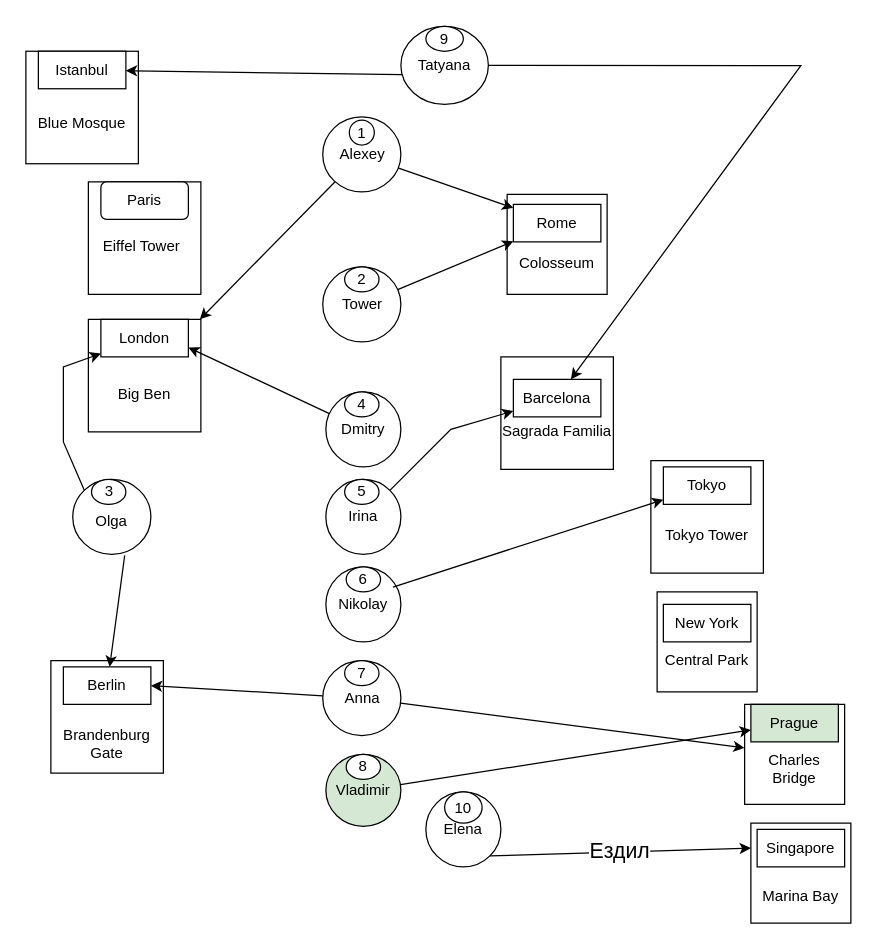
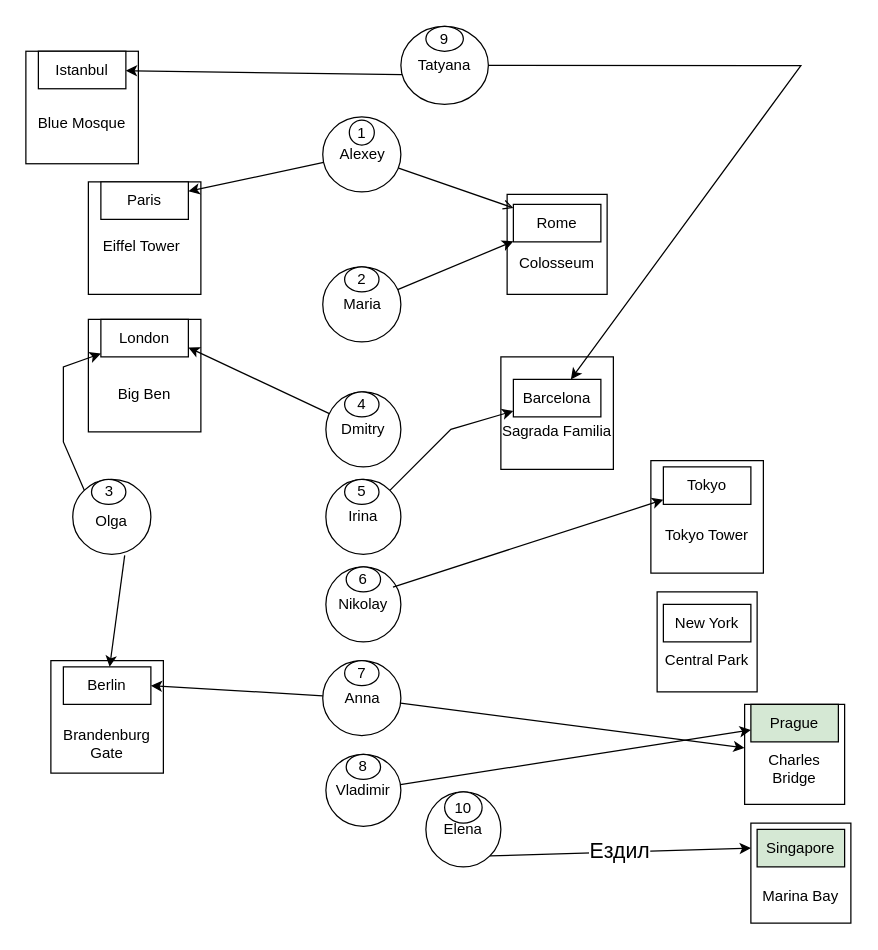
- <mxCell id="31" value="Paris" style="whiteSpace=wrap;html=1;rounded=1;" vertex="1" parent="1"><mxGeometry x="80" y="145" width="70" height="30" as="geometry" /></mxCell>
+ <mxCell id="31" value="Paris" style="rounded=0;whiteSpace=wrap;html=1;" vertex="1" parent="1"><mxGeometry x="80" y="145" width="70" height="30" as="geometry" /></mxCell>
- <mxCell id="52" value="" style="endArrow=classic;html=1;rounded=0;exitX=0.971;exitY=0.684;exitDx=0;exitDy=0;exitPerimeter=0;" edge="1" parent="1" source="2" target="40"><mxGeometry width="50" height="50" relative="1" as="geometry"><mxPoint x="690" y="373" as="sourcePoint" /><mxPoint x="740" y="323" as="targetPoint" /></mxGeometry></mxCell>
+ <mxCell id="52" value="" style="endArrow=open;html=1;rounded=0;exitX=0.971;exitY=0.684;exitDx=0;exitDy=0;exitPerimeter=0;" edge="1" parent="1" source="2" target="40"><mxGeometry width="50" height="50" relative="1" as="geometry"><mxPoint x="690" y="373" as="sourcePoint" /><mxPoint x="740" y="323" as="targetPoint" /></mxGeometry></mxCell>
- <mxCell id="42" value="" style="endArrow=classic;html=1;rounded=0;" edge="1" parent="1" source="2" target="28"><mxGeometry width="50" height="50" relative="1" as="geometry"><mxPoint x="690" y="393" as="sourcePoint" /><mxPoint x="740" y="343" as="targetPoint" /></mxGeometry></mxCell>
+ <mxCell id="42" value="" style="endArrow=classic;html=1;rounded=0;" edge="1" parent="1" source="2" target="31"><mxGeometry width="50" height="50" relative="1" as="geometry"><mxPoint x="690" y="393" as="sourcePoint" /><mxPoint x="740" y="343" as="targetPoint" /></mxGeometry></mxCell>
- <mxCell id="4" value="Tower" style="ellipse;whiteSpace=wrap;html=1;" vertex="1" parent="1"><mxGeometry x="257.5" y="213" width="62.5" height="60" as="geometry" /></mxCell>
+ <mxCell id="4" value="Maria" style="ellipse;whiteSpace=wrap;html=1;" vertex="1" parent="1"><mxGeometry x="257.5" y="213" width="62.5" height="60" as="geometry" /></mxCell>
- <mxCell id="9" value="Vladimir" style="ellipse;whiteSpace=wrap;html=1;fillColor=#d5e8d4;" vertex="1" parent="1"><mxGeometry x="260" y="603" width="60" height="57.5" as="geometry" /></mxCell>
+ <mxCell id="9" value="Vladimir" style="ellipse;whiteSpace=wrap;html=1;" vertex="1" parent="1"><mxGeometry x="260" y="603" width="60" height="57.5" as="geometry" /></mxCell>
- <mxCell id="32" value="Singapore" style="rounded=0;whiteSpace=wrap;html=1;" vertex="1" parent="1"><mxGeometry x="605" y="663" width="70" height="30" as="geometry" /></mxCell>
+ <mxCell id="32" value="Singapore" style="rounded=0;whiteSpace=wrap;html=1;fillColor=#d5e8d4;" vertex="1" parent="1"><mxGeometry x="605" y="663" width="70" height="30" as="geometry" /></mxCell>
